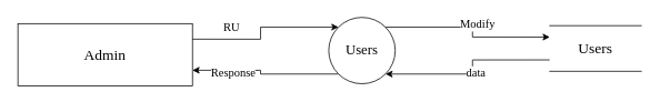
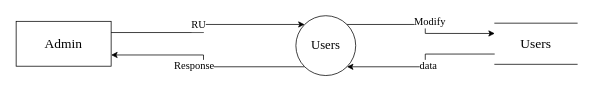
- <mxCell id="2" value="&lt;font style=&quot;font-size: 18px&quot;&gt;Admin&lt;/font&gt;" style="rounded=0;whiteSpace=wrap;html=1;fontFamily=Times New Roman;" parent="1" vertex="1"><mxGeometry x="20" y="28" width="210" height="75" as="geometry" /></mxCell>
+ <mxCell id="2" value="&lt;font style=&quot;font-size: 18px&quot;&gt;Admin&lt;/font&gt;" style="rounded=0;whiteSpace=wrap;html=1;fontFamily=Times New Roman;" parent="1" vertex="1"><mxGeometry x="20" y="28" width="127" height="60" as="geometry" /></mxCell>
